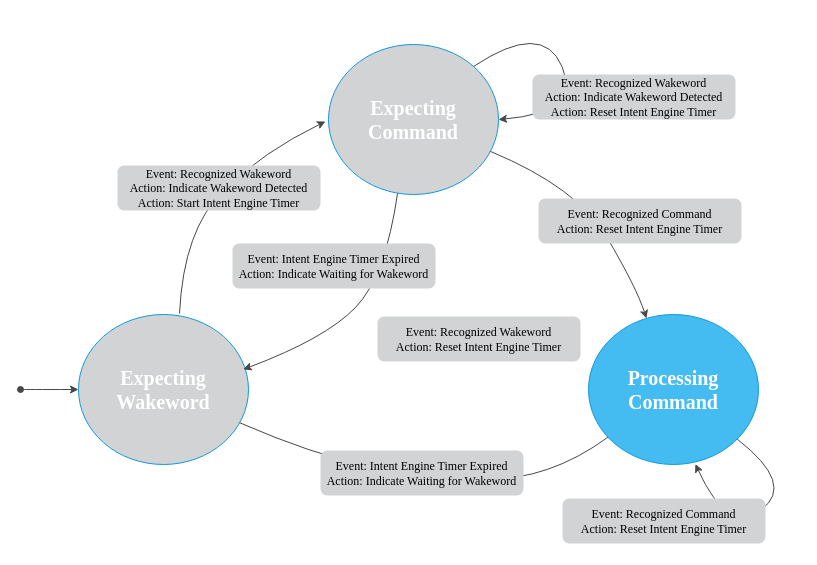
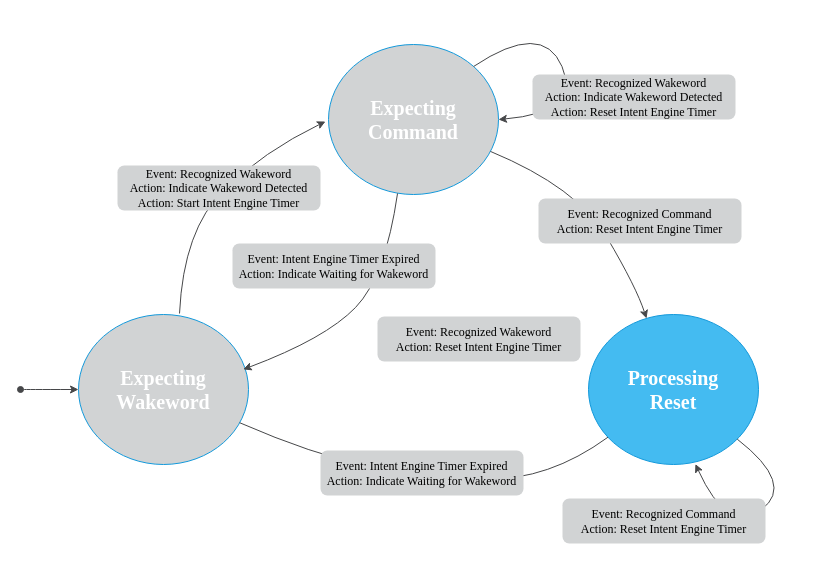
- <mxCell id="4" value="&lt;span style=&quot;font-size: 20px;&quot;&gt;Processing&lt;br style=&quot;font-size: 20px;&quot;&gt;Command&lt;/span&gt;" style="ellipse;whiteSpace=wrap;html=1;rounded=1;fillColor=#44BBF1;strokeColor=#1399DB;fontColor=#FFFFFF;labelBackgroundColor=none;fontFamily=Arial Nova Light;fontSize=20;fontStyle=1;labelBorderColor=none;" parent="1" vertex="1"><mxGeometry x="588" y="314" width="170" height="150" as="geometry" /></mxCell>
+ <mxCell id="4" value="&lt;span style=&quot;font-size: 20px;&quot;&gt;Processing&lt;br style=&quot;font-size: 20px;&quot;&gt;Reset&lt;/span&gt;" style="ellipse;whiteSpace=wrap;html=1;rounded=1;fillColor=#44BBF1;strokeColor=#1399DB;fontColor=#FFFFFF;labelBackgroundColor=none;fontFamily=Arial Nova Light;fontSize=20;fontStyle=1;labelBorderColor=none;" parent="1" vertex="1"><mxGeometry x="588" y="314" width="170" height="150" as="geometry" /></mxCell>
